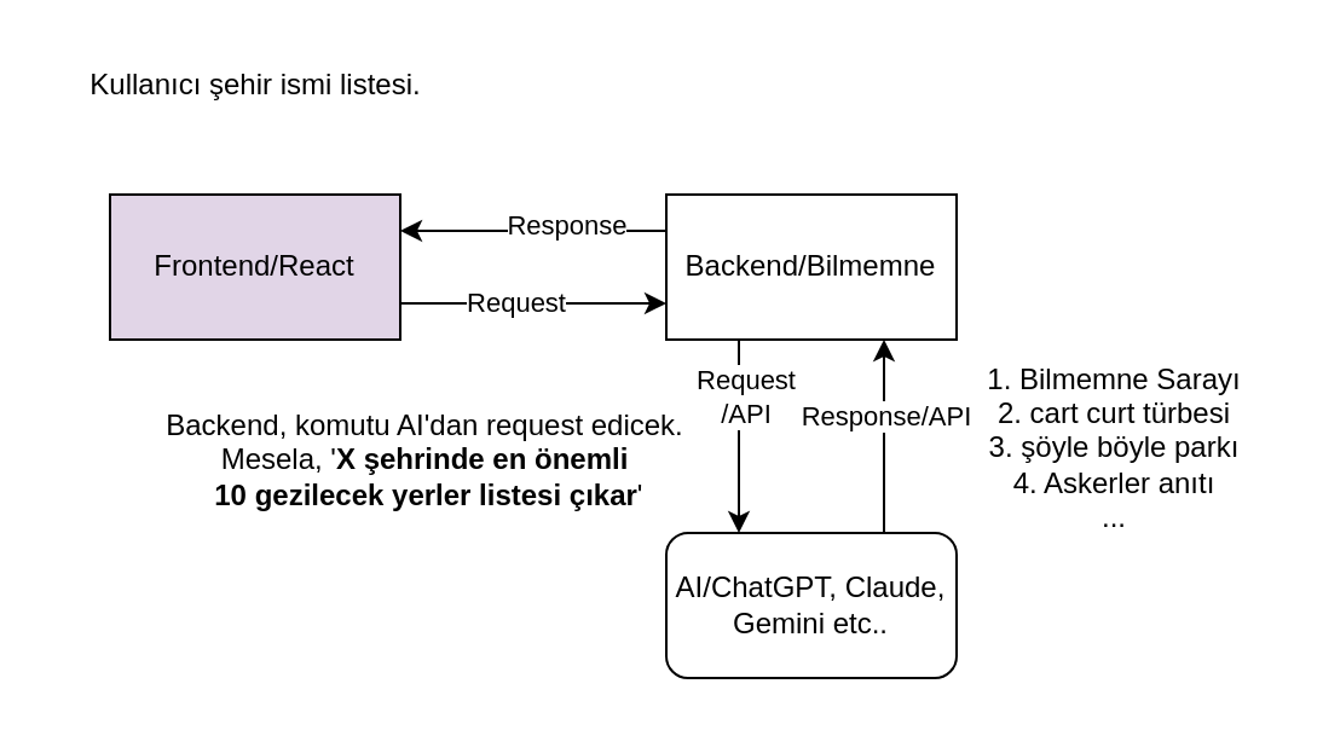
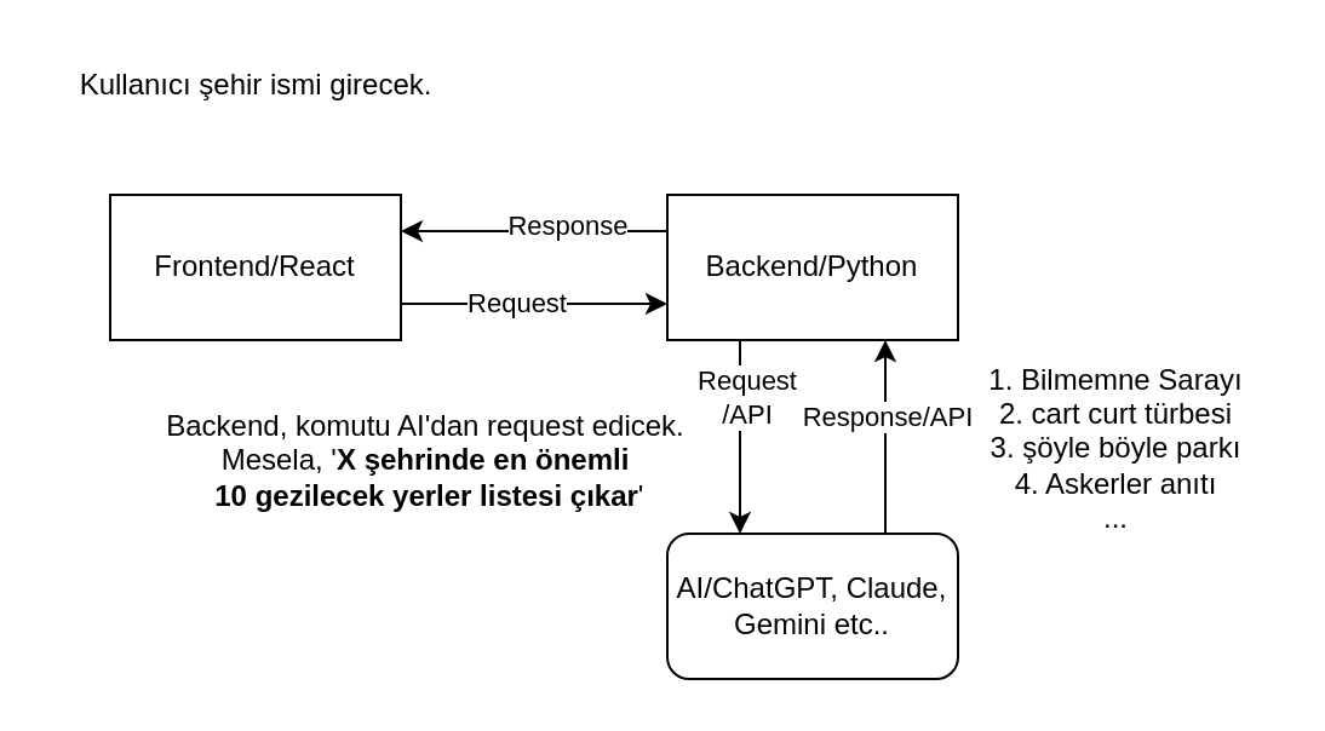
- <mxCell id="5" value="Kullanıcı şehir ismi listesi." style="text;html=1;align=center;verticalAlign=middle;resizable=0;points=[];autosize=1;strokeColor=none;fillColor=none;" vertex="1" parent="1"><mxGeometry x="20" y="20" width="170" height="30" as="geometry" /></mxCell>
+ <mxCell id="5" value="Kullanıcı şehir ismi girecek." style="text;html=1;align=center;verticalAlign=middle;resizable=0;points=[];autosize=1;strokeColor=none;fillColor=none;" vertex="1" parent="1"><mxGeometry x="20" y="20" width="170" height="30" as="geometry" /></mxCell>
- <mxCell id="4" value="Frontend/React" style="rounded=0;whiteSpace=wrap;html=1;fillColor=#e1d5e7;" vertex="1" parent="1"><mxGeometry x="45" y="80" width="120" height="60" as="geometry" /></mxCell>
+ <mxCell id="4" value="Frontend/React" style="rounded=0;whiteSpace=wrap;html=1;" vertex="1" parent="1"><mxGeometry x="45" y="80" width="120" height="60" as="geometry" /></mxCell>
- <mxCell id="10" value="Backend/Bilmemne" style="rounded=0;whiteSpace=wrap;html=1;" vertex="1" parent="1"><mxGeometry x="275" y="80" width="120" height="60" as="geometry" /></mxCell>
+ <mxCell id="10" value="Backend/Python" style="rounded=0;whiteSpace=wrap;html=1;" vertex="1" parent="1"><mxGeometry x="275" y="80" width="120" height="60" as="geometry" /></mxCell>
